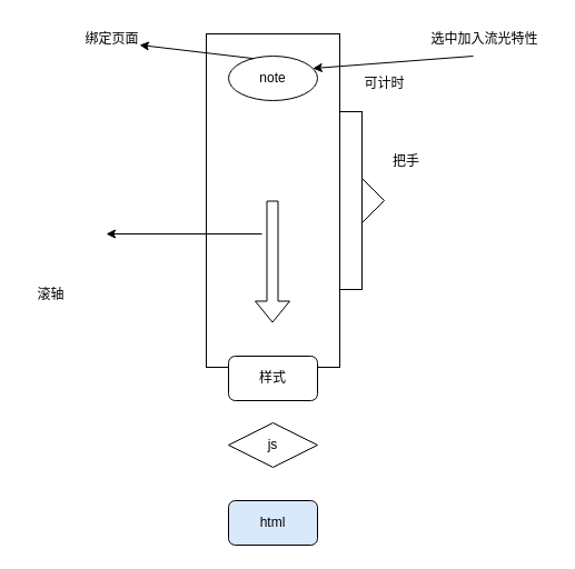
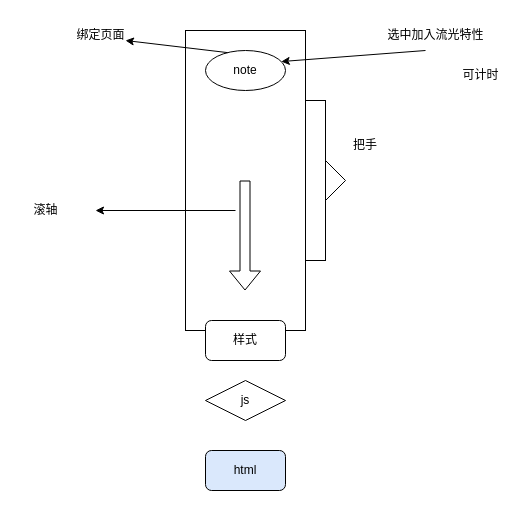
- <mxCell id="10" value="可计时" style="text;html=1;align=center;verticalAlign=middle;resizable=0;points=[];autosize=1;strokeColor=none;fillColor=none;" parent="1" vertex="1"><mxGeometry x="315" y="60" width="60" height="30" as="geometry" /></mxCell>
+ <mxCell id="10" value="可计时" style="text;html=1;align=center;verticalAlign=middle;resizable=0;points=[];autosize=1;strokeColor=none;fillColor=none;" parent="1" vertex="1"><mxGeometry x="450" y="60" width="60" height="30" as="geometry" /></mxCell>
- <mxCell id="13" value="滚轴" style="text;html=1;align=center;verticalAlign=middle;resizable=0;points=[];autosize=1;strokeColor=none;fillColor=none;" parent="1" vertex="1"><mxGeometry x="20" y="250" width="50" height="30" as="geometry" /></mxCell>
+ <mxCell id="13" value="滚轴" style="text;html=1;align=center;verticalAlign=middle;resizable=0;points=[];autosize=1;strokeColor=none;fillColor=none;" parent="1" vertex="1"><mxGeometry x="20" y="195" width="50" height="30" as="geometry" /></mxCell>
